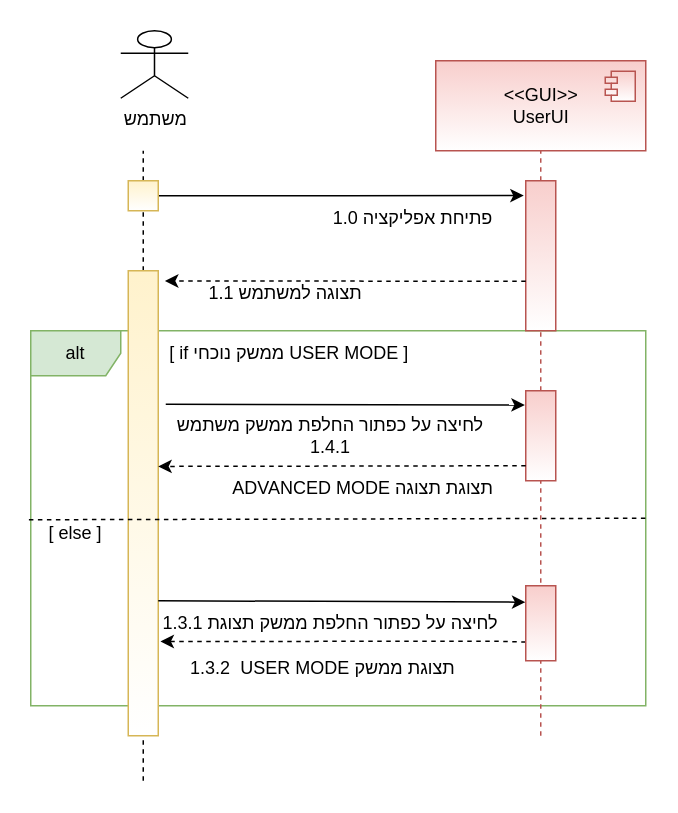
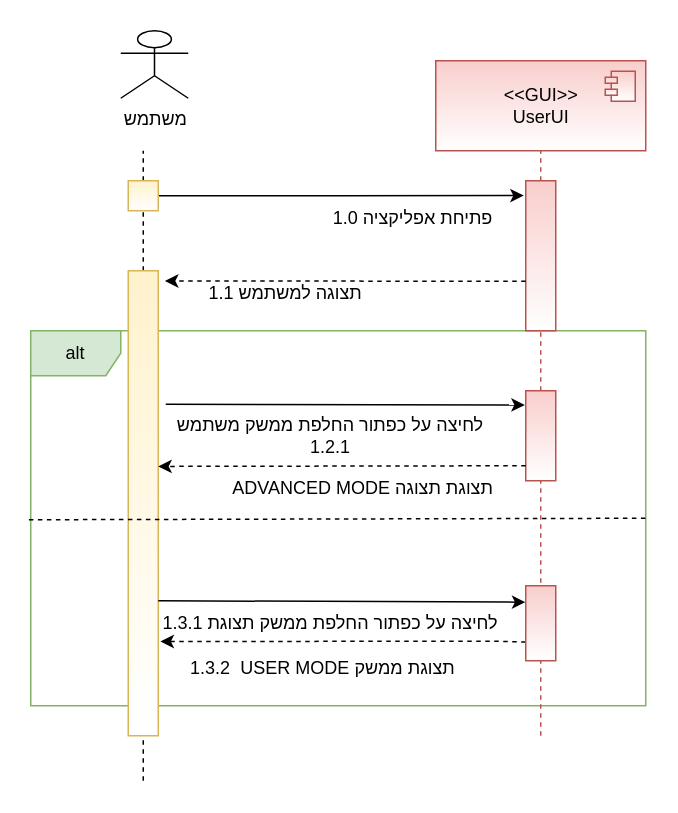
- <mxCell id="21" value="[ if ממשק נוכחי USER MODE ]" style="text;html=1;strokeColor=none;fillColor=none;align=center;verticalAlign=middle;whiteSpace=wrap;rounded=0;" parent="1" vertex="1"><mxGeometry x="110" y="220" width="165" height="30" as="geometry" /></mxCell>
- <mxCell id="16" value="לחיצה על כפתור החלפת ממשק משתמש 1.4.1" style="text;html=1;strokeColor=none;fillColor=none;align=center;verticalAlign=middle;whiteSpace=wrap;rounded=0;textDirection=rtl;" parent="1" vertex="1"><mxGeometry x="105" y="275" width="230" height="30" as="geometry" /></mxCell>
+ <mxCell id="16" value="לחיצה על כפתור החלפת ממשק משתמש 1.2.1" style="text;html=1;strokeColor=none;fillColor=none;align=center;verticalAlign=middle;whiteSpace=wrap;rounded=0;textDirection=rtl;" parent="1" vertex="1"><mxGeometry x="105" y="275" width="230" height="30" as="geometry" /></mxCell>
- <mxCell id="22" value="[ else ]" style="text;html=1;strokeColor=none;fillColor=none;align=center;verticalAlign=middle;whiteSpace=wrap;rounded=0;" parent="1" vertex="1"><mxGeometry x="20" y="340" width="60" height="30" as="geometry" /></mxCell>
